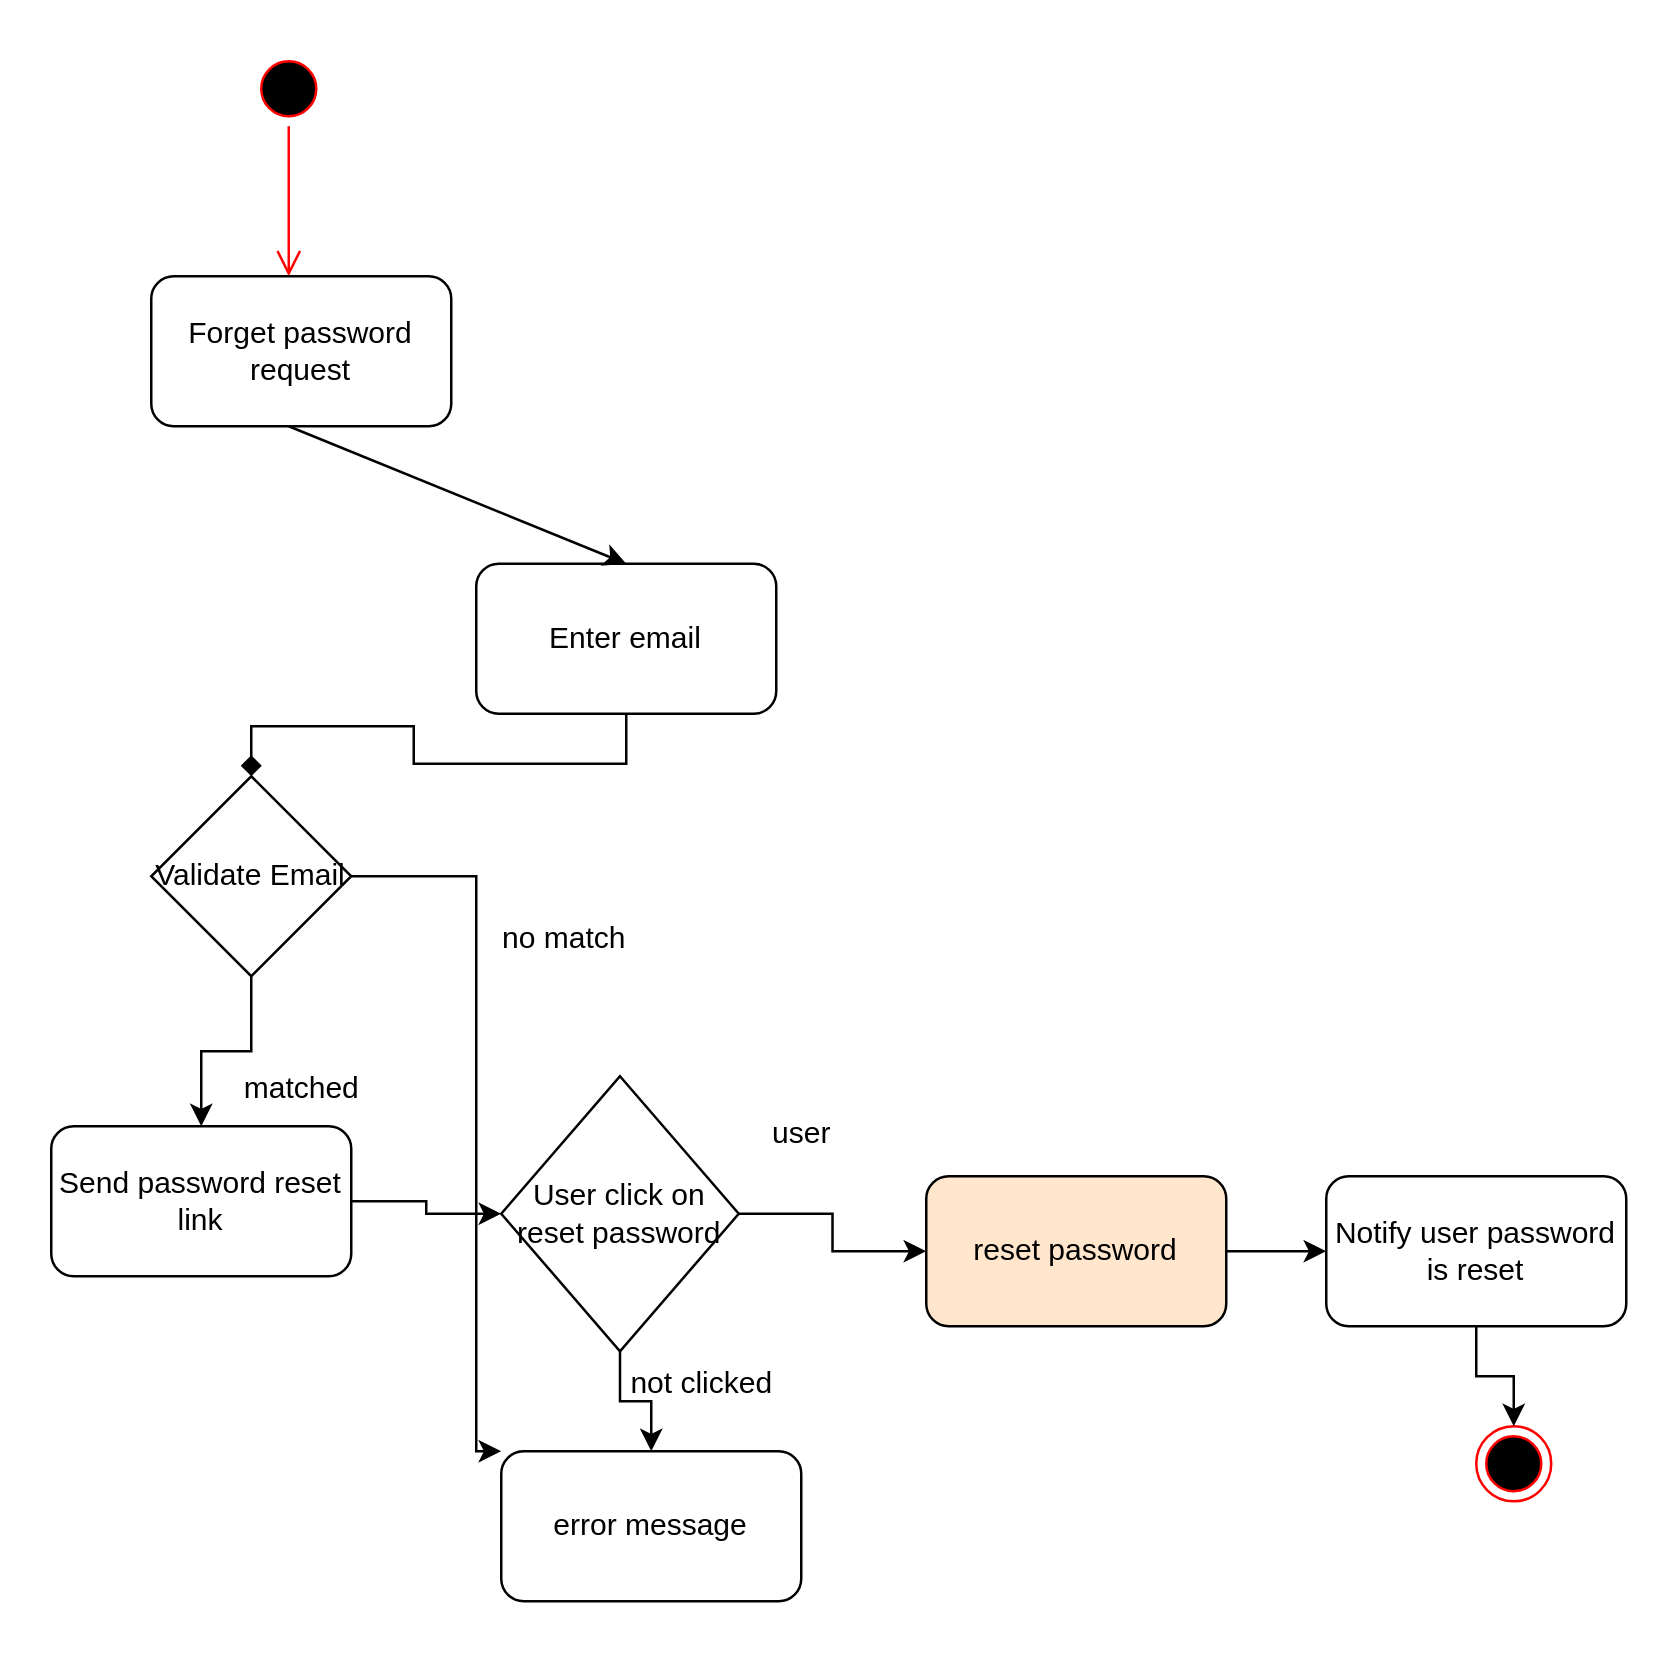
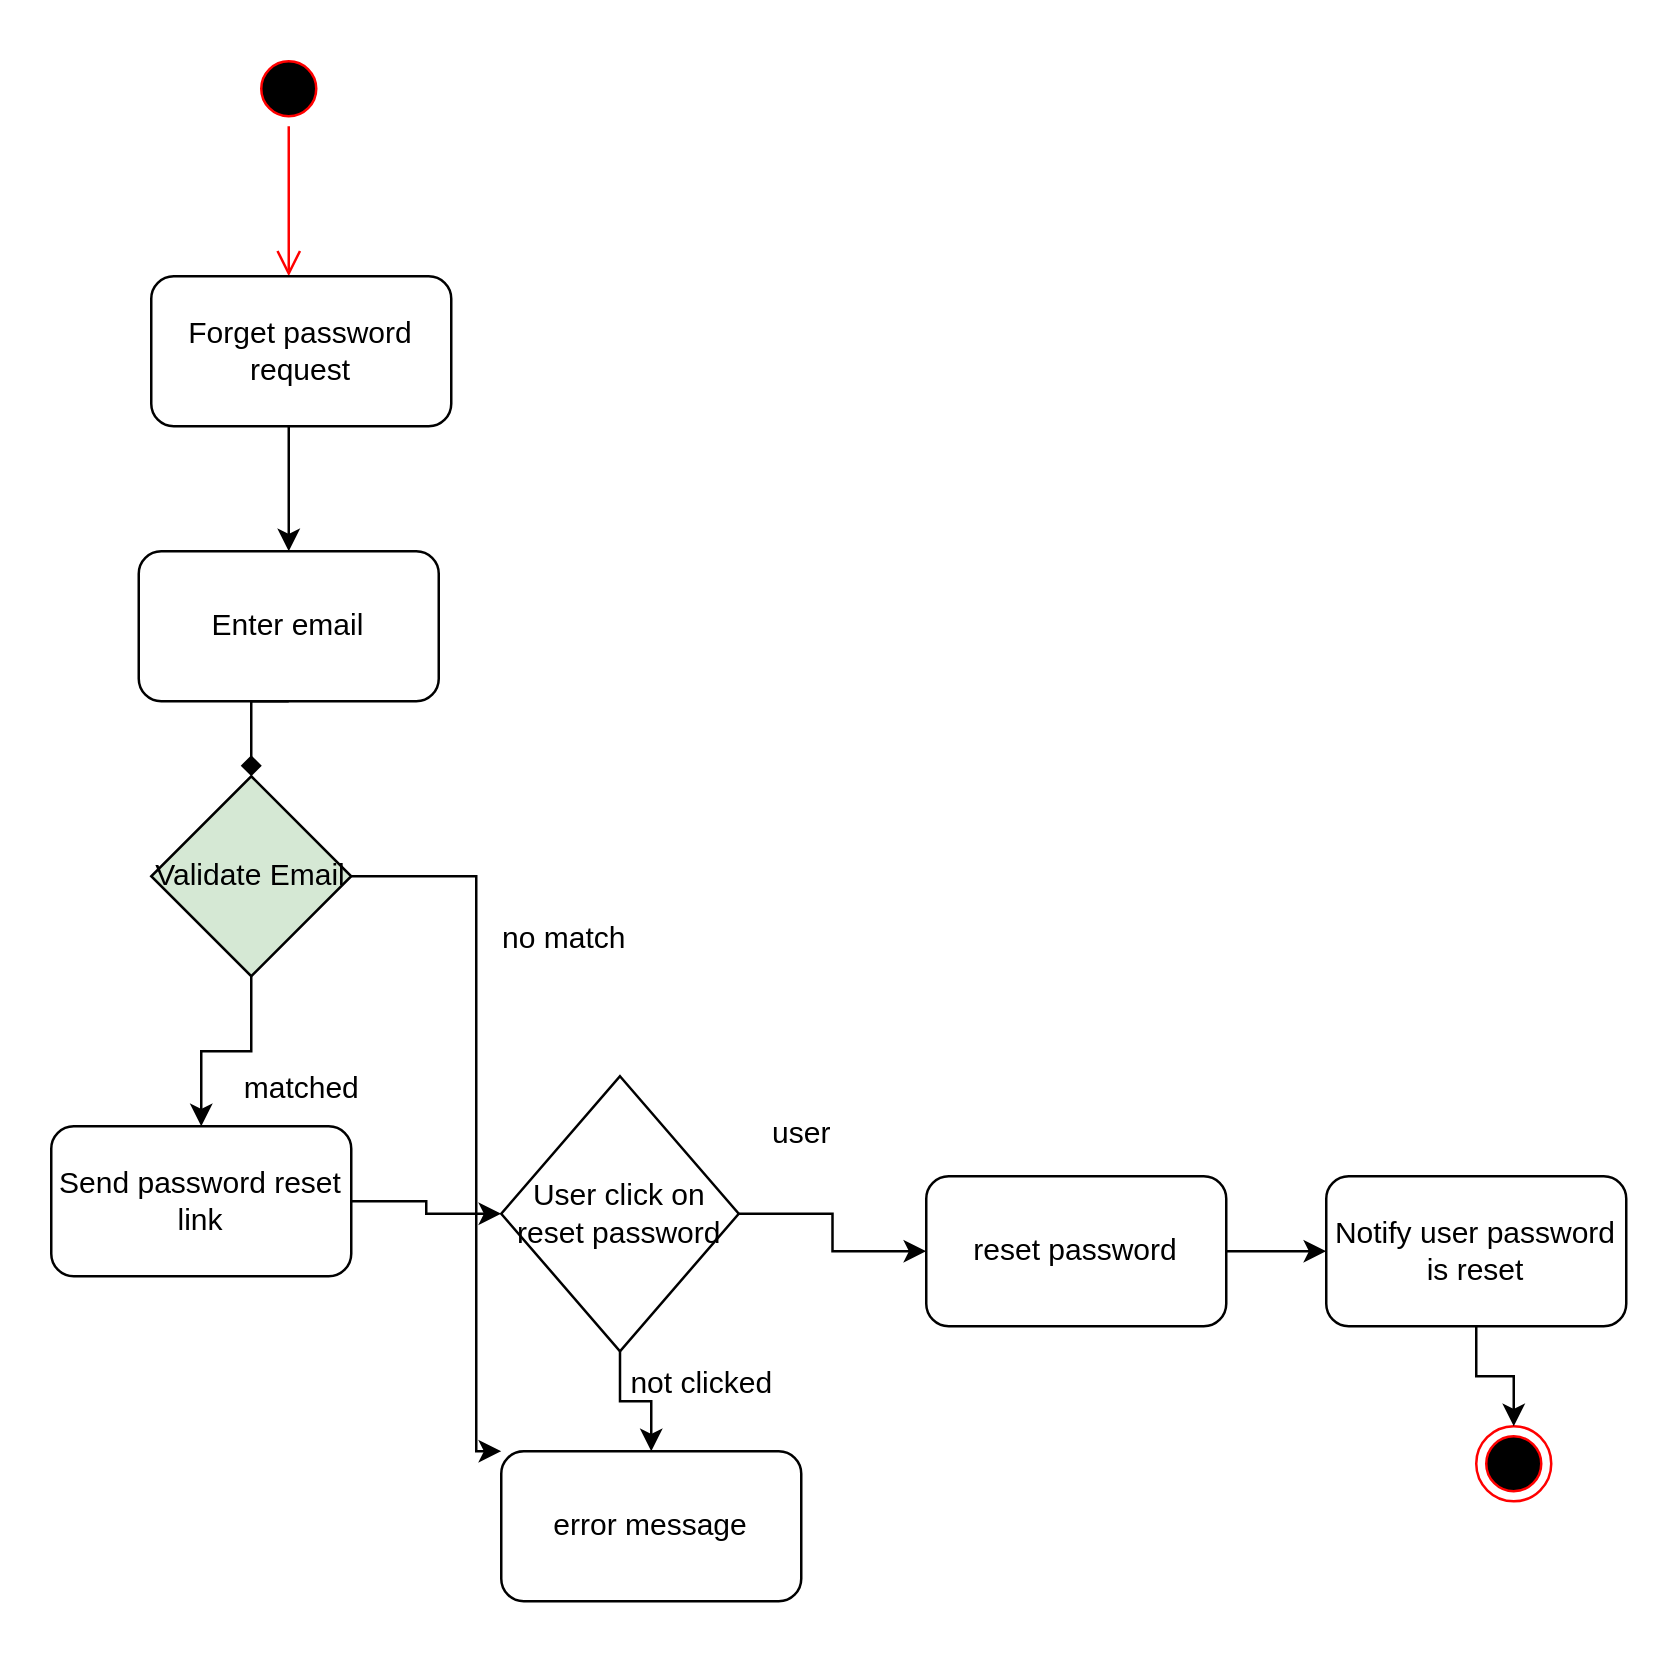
- <mxCell id="6" value="Enter email" style="rounded=1;whiteSpace=wrap;html=1;" vertex="1" parent="1"><mxGeometry x="190" y="225" width="120" height="60" as="geometry" /></mxCell>
+ <mxCell id="6" value="Enter email" style="rounded=1;whiteSpace=wrap;html=1;" vertex="1" parent="1"><mxGeometry x="55" y="220" width="120" height="60" as="geometry" /></mxCell>
- <mxCell id="13" value="Validate Email" style="rhombus;whiteSpace=wrap;html=1;" vertex="1" parent="1"><mxGeometry x="60" y="310" width="80" height="80" as="geometry" /></mxCell>
+ <mxCell id="13" value="Validate Email" style="rhombus;whiteSpace=wrap;html=1;fillColor=#d5e8d4;" vertex="1" parent="1"><mxGeometry x="60" y="310" width="80" height="80" as="geometry" /></mxCell>
- <mxCell id="8" value="reset password" style="rounded=1;whiteSpace=wrap;html=1;fillColor=#ffe6cc;" vertex="1" parent="1"><mxGeometry x="370" y="470" width="120" height="60" as="geometry" /></mxCell>
+ <mxCell id="8" value="reset password" style="rounded=1;whiteSpace=wrap;html=1;" vertex="1" parent="1"><mxGeometry x="370" y="470" width="120" height="60" as="geometry" /></mxCell>
